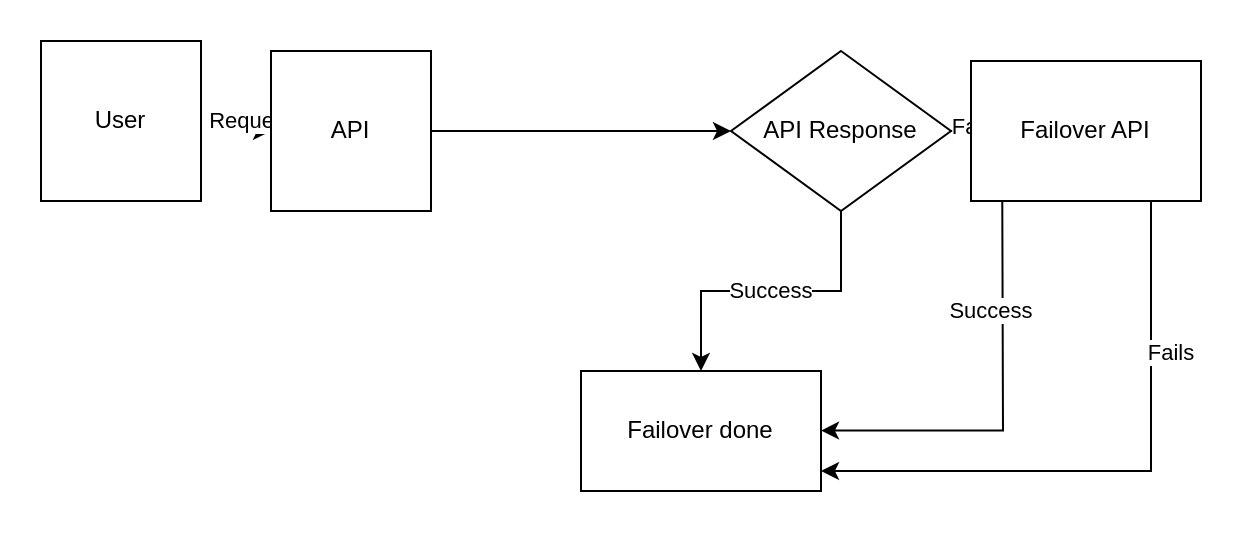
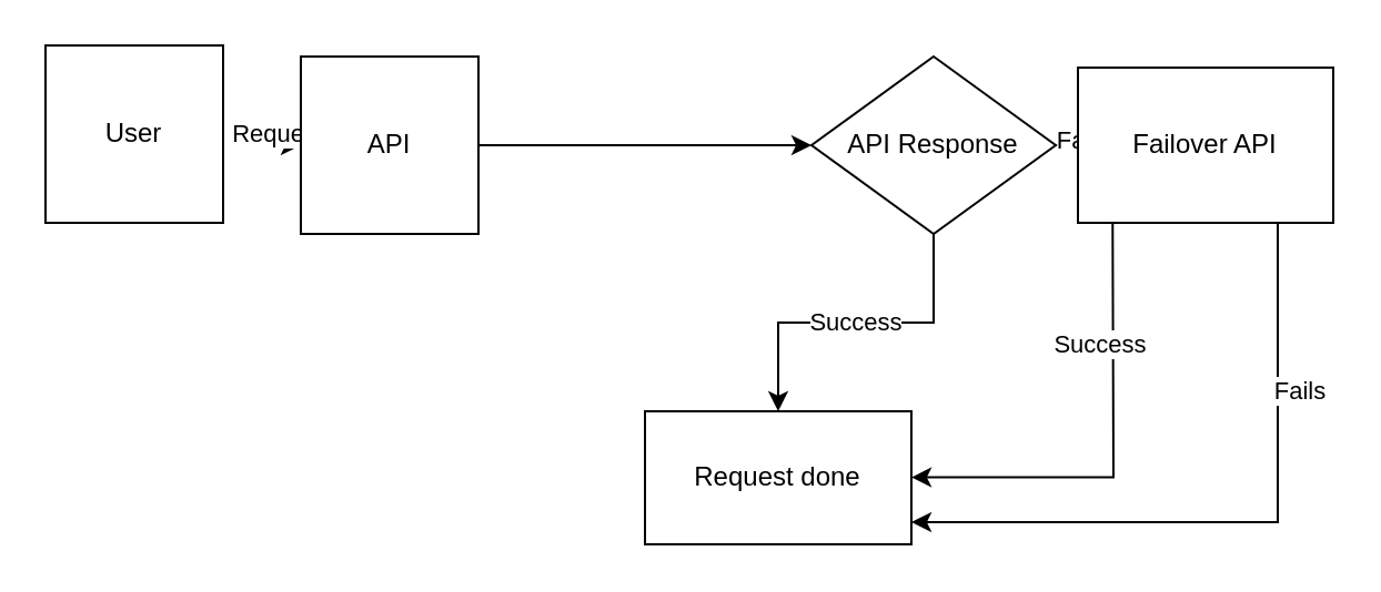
- <mxCell id="13" value="Failover done" style="whiteSpace=wrap;html=1;" parent="1" vertex="1"><mxGeometry x="290" y="185" width="120" height="60" as="geometry" /></mxCell>
+ <mxCell id="13" value="Request done" style="whiteSpace=wrap;html=1;" parent="1" vertex="1"><mxGeometry x="290" y="185" width="120" height="60" as="geometry" /></mxCell>
